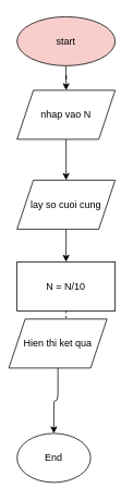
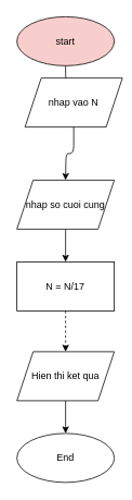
- <mxCell id="5" value="nhap vao N" style="shape=parallelogram;perimeter=parallelogramPerimeter;whiteSpace=wrap;html=1;fixedSize=1;rounded=0;sketch=0;" vertex="1" parent="1"><mxGeometry x="20" y="110" width="120" height="60" as="geometry" /></mxCell>
+ <mxCell id="5" value="nhap vao N" style="shape=parallelogram;perimeter=parallelogramPerimeter;whiteSpace=wrap;html=1;fixedSize=1;rounded=0;sketch=0;" vertex="1" parent="1"><mxGeometry x="30" y="95" width="120" height="60" as="geometry" /></mxCell>
- <mxCell id="7" value="lay so cuoi cung" style="shape=parallelogram;perimeter=parallelogramPerimeter;whiteSpace=wrap;html=1;fixedSize=1;rounded=0;sketch=0;" vertex="1" parent="1"><mxGeometry x="20" y="220" width="120" height="60" as="geometry" /></mxCell>
+ <mxCell id="7" value="nhap so cuoi cung" style="shape=parallelogram;perimeter=parallelogramPerimeter;whiteSpace=wrap;html=1;fixedSize=1;rounded=0;sketch=0;" vertex="1" parent="1"><mxGeometry x="20" y="220" width="120" height="60" as="geometry" /></mxCell>
- <mxCell id="9" value="N = N/10" style="whiteSpace=wrap;html=1;rounded=0;sketch=0;" vertex="1" parent="1"><mxGeometry x="20" y="320" width="120" height="60" as="geometry" /></mxCell>
+ <mxCell id="9" value="N = N/17" style="whiteSpace=wrap;html=1;rounded=0;sketch=0;" vertex="1" parent="1"><mxGeometry x="20" y="320" width="120" height="60" as="geometry" /></mxCell>
- <mxCell id="11" value="Hien thi ket qua" style="shape=parallelogram;perimeter=parallelogramPerimeter;whiteSpace=wrap;html=1;fixedSize=1;rounded=0;sketch=0;" vertex="1" parent="1"><mxGeometry x="10" y="390" width="120" height="60" as="geometry" /></mxCell>
+ <mxCell id="11" value="Hien thi ket qua" style="shape=parallelogram;perimeter=parallelogramPerimeter;whiteSpace=wrap;html=1;fixedSize=1;rounded=0;sketch=0;" vertex="1" parent="1"><mxGeometry x="20" y="430" width="120" height="60" as="geometry" /></mxCell>
- <mxCell id="12" value="End" style="ellipse;whiteSpace=wrap;html=1;rounded=0;sketch=0;" vertex="1" parent="1"><mxGeometry x="20" y="530" width="90" height="60" as="geometry" /></mxCell>
+ <mxCell id="12" value="End" style="ellipse;whiteSpace=wrap;html=1;rounded=0;sketch=0;" vertex="1" parent="1"><mxGeometry x="20" y="530" width="120" height="60" as="geometry" /></mxCell>
